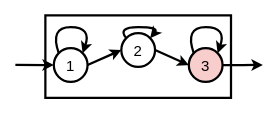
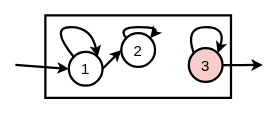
- <mxCell id="7" value="" style="endArrow=classic;html=1;rounded=0;exitX=1;exitY=0.5;exitDx=0;exitDy=0;entryX=0;entryY=0.5;entryDx=0;entryDy=0;strokeWidth=3;" parent="1" source="5" target="6" edge="1"><mxGeometry x="80" y="240" width="50" height="50" as="geometry"><mxPoint x="228.75" y="97.5" as="sourcePoint" /><mxPoint x="256.875" y="69.375" as="targetPoint" /></mxGeometry></mxCell>
- <mxCell id="4" value="&lt;font style=&quot;font-size: 20px&quot;&gt;1&lt;/font&gt;" style="ellipse;whiteSpace=wrap;html=1;aspect=fixed;strokeWidth=3;" parent="1" vertex="1"><mxGeometry x="71.25" y="63.75" width="45" height="45" as="geometry" /></mxCell>
+ <mxCell id="4" value="&lt;font style=&quot;font-size: 20px&quot;&gt;1&lt;/font&gt;" style="ellipse;whiteSpace=wrap;html=1;aspect=fixed;strokeWidth=3;" parent="1" vertex="1"><mxGeometry x="91.25" y="68.75" width="45" height="45" as="geometry" /></mxCell>
